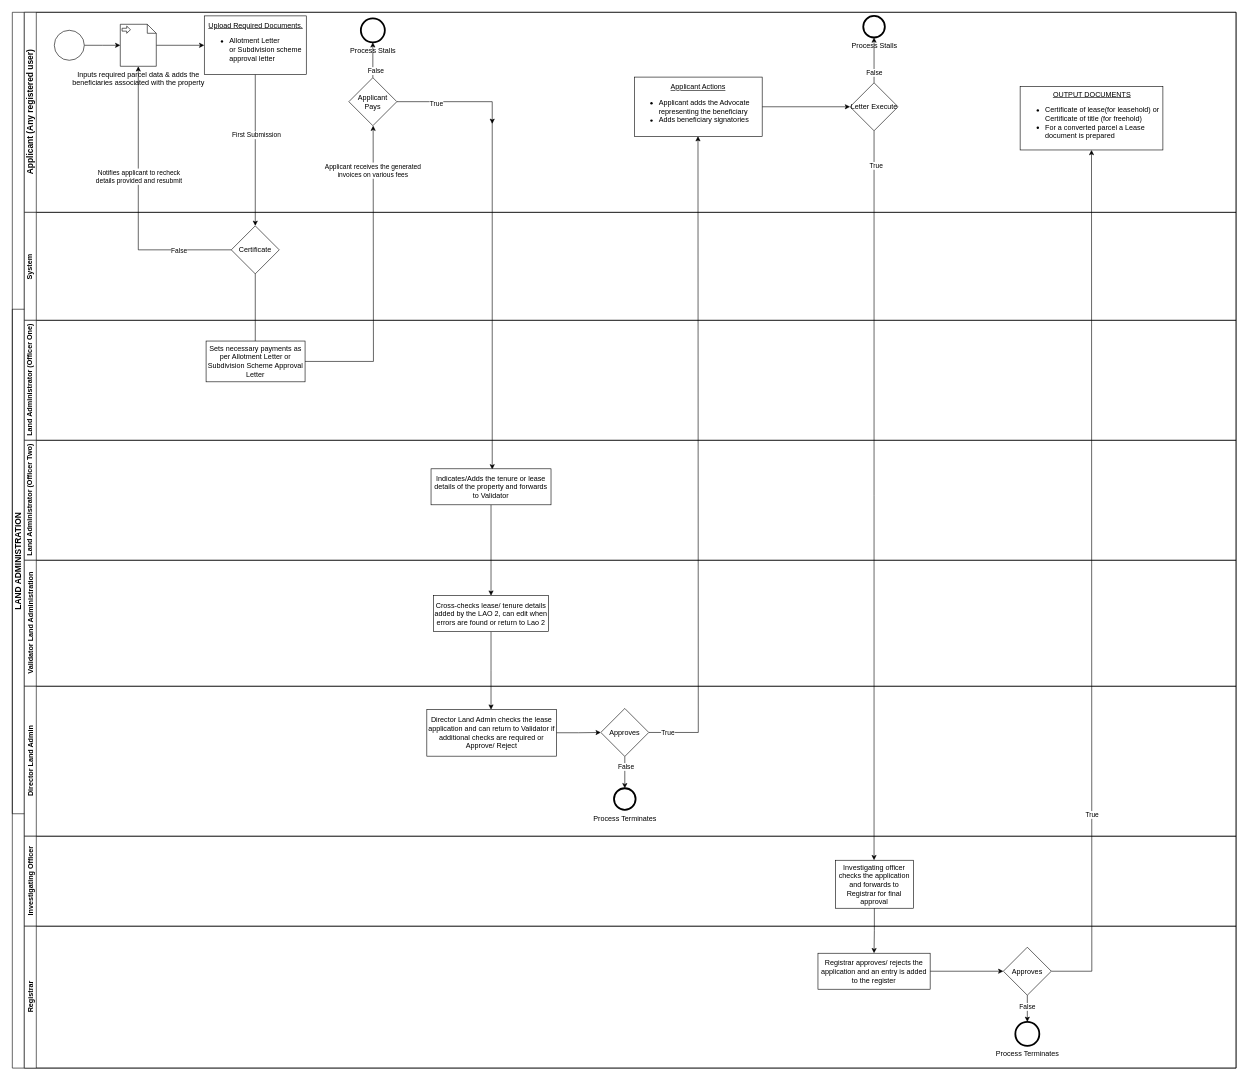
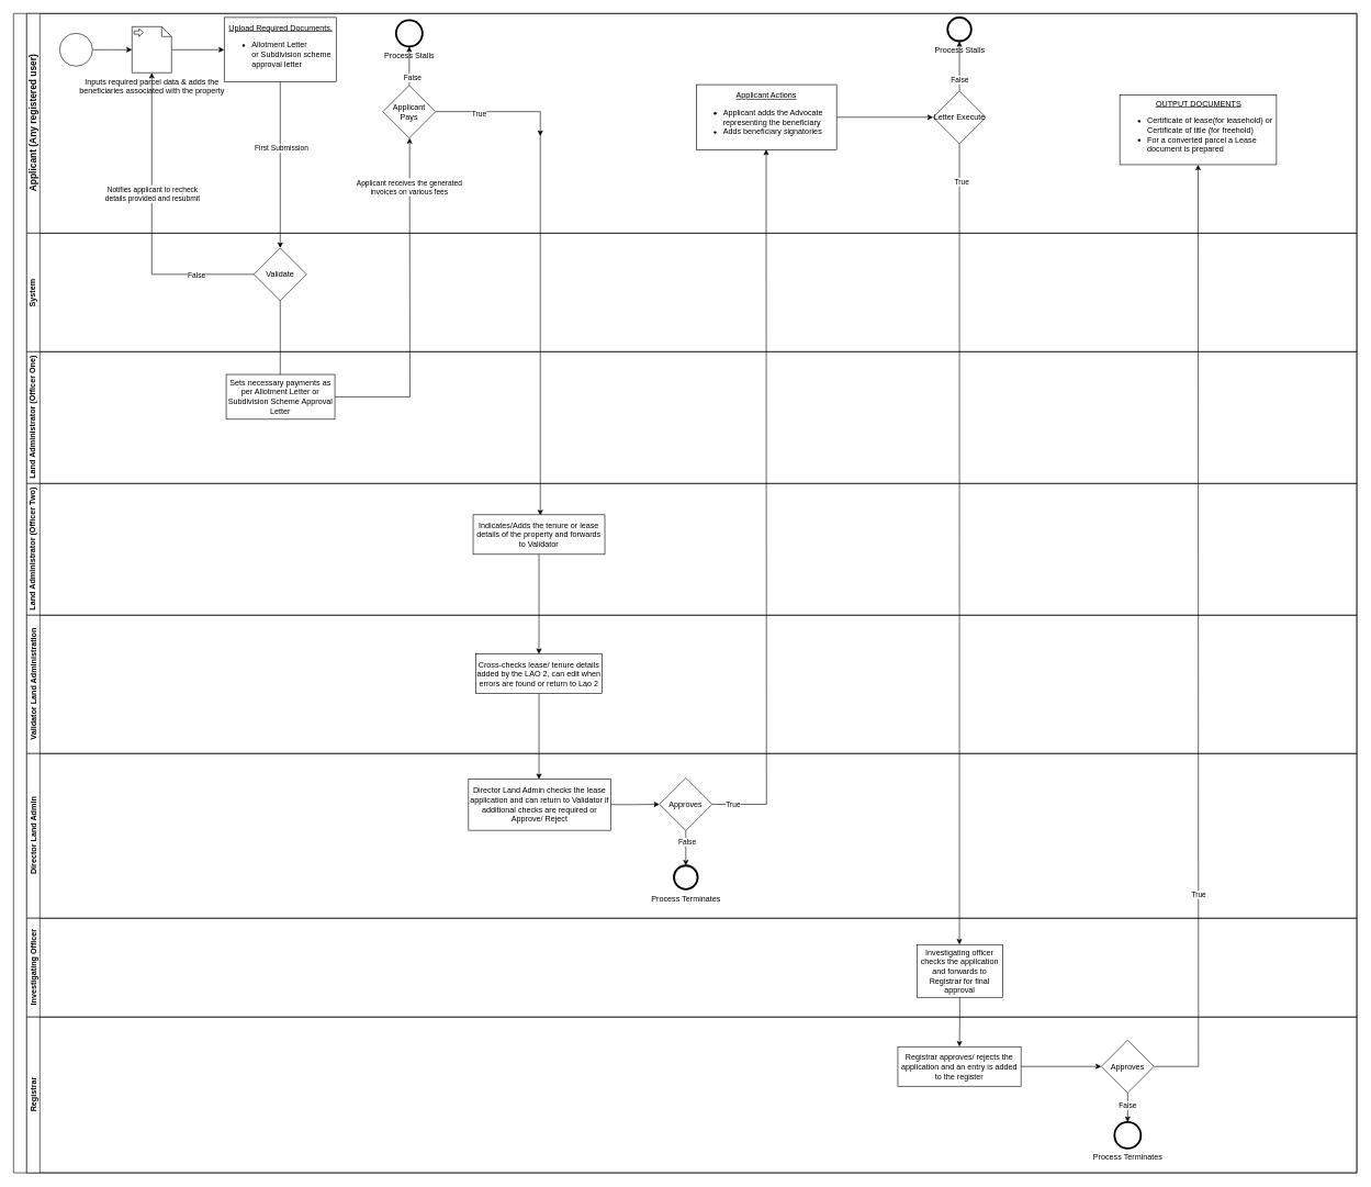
- <mxCell id="19" value="Certificate" style="rhombus;whiteSpace=wrap;html=1;align=center;" vertex="1" parent="17"><mxGeometry x="345" y="22.5" width="80" height="80" as="geometry" /></mxCell>
+ <mxCell id="19" value="Validate" style="rhombus;whiteSpace=wrap;html=1;align=center;" vertex="1" parent="17"><mxGeometry x="345" y="22.5" width="80" height="80" as="geometry" /></mxCell>
- <mxCell id="53" value="&lt;font style=&quot;font-size: 14px;&quot;&gt;LAND ADMINISTRATION&lt;/font&gt;" style="swimlane;html=1;startSize=20;fontStyle=1;collapsible=0;horizontal=0;swimlaneLine=0;fillColor=none;whiteSpace=wrap;" vertex="1" parent="1"><mxGeometry x="20" y="515" width="20" height="841" as="geometry" /></mxCell>
